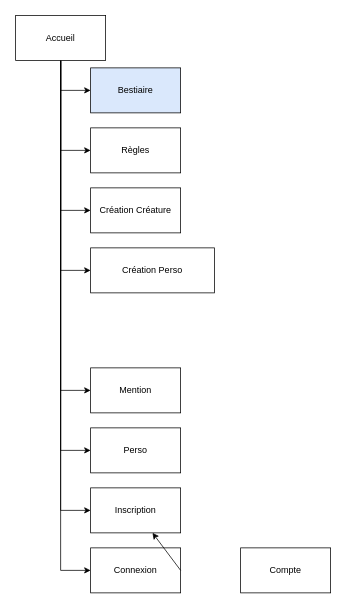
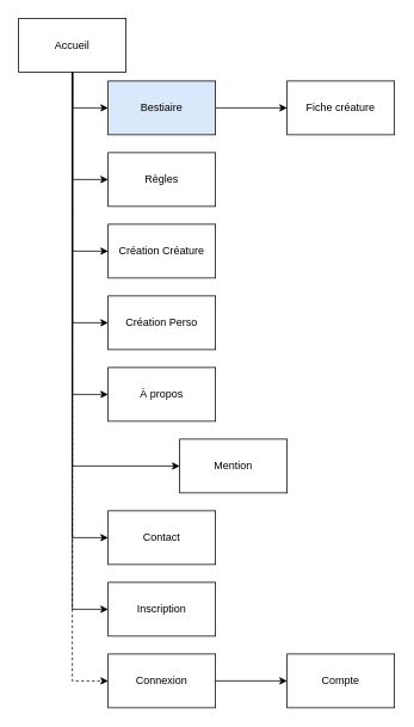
+ <mxCell id="12" value="" style="edgeStyle=orthogonalEdgeStyle;rounded=0;orthogonalLoop=1;jettySize=auto;html=1;" edge="1" parent="1" source="13" target="23"><mxGeometry relative="1" as="geometry" /></mxCell>
+ <mxCell id="23" value="Fiche créature" style="whiteSpace=wrap;html=1;rounded=0;" vertex="1" parent="1"><mxGeometry x="320" y="90" width="120" height="60" as="geometry" /></mxCell>
- <mxCell id="18" value="Création Perso" style="rounded=0;whiteSpace=wrap;html=1;" vertex="1" parent="1"><mxGeometry x="120" y="330" width="165" height="60" as="geometry" /></mxCell>
+ <mxCell id="18" value="Création Perso" style="rounded=0;whiteSpace=wrap;html=1;" vertex="1" parent="1"><mxGeometry x="120" y="330" width="120" height="60" as="geometry" /></mxCell>
+ <mxCell id="6" style="edgeStyle=orthogonalEdgeStyle;rounded=0;orthogonalLoop=1;jettySize=auto;html=1;exitX=0.5;exitY=1;exitDx=0;exitDy=0;entryX=0;entryY=0.5;entryDx=0;entryDy=0;" edge="1" parent="1" source="11" target="19"><mxGeometry relative="1" as="geometry" /></mxCell>
+ <mxCell id="19" value="À propos" style="rounded=0;whiteSpace=wrap;html=1;" vertex="1" parent="1"><mxGeometry x="120" y="410" width="120" height="60" as="geometry" /></mxCell>
- <mxCell id="20" value="Mention" style="rounded=0;whiteSpace=wrap;html=1;" vertex="1" parent="1"><mxGeometry x="120" y="490" width="120" height="60" as="geometry" /></mxCell>
+ <mxCell id="20" value="Mention" style="rounded=0;whiteSpace=wrap;html=1;" vertex="1" parent="1"><mxGeometry x="200" y="490" width="120" height="60" as="geometry" /></mxCell>
- <mxCell id="21" value="Perso" style="rounded=0;whiteSpace=wrap;html=1;" vertex="1" parent="1"><mxGeometry x="120" y="570" width="120" height="60" as="geometry" /></mxCell>
+ <mxCell id="21" value="Contact" style="rounded=0;whiteSpace=wrap;html=1;" vertex="1" parent="1"><mxGeometry x="120" y="570" width="120" height="60" as="geometry" /></mxCell>
- <mxCell id="10" style="edgeStyle=orthogonalEdgeStyle;rounded=0;orthogonalLoop=1;jettySize=auto;html=1;exitX=0.5;exitY=1;exitDx=0;exitDy=0;entryX=0;entryY=0.5;entryDx=0;entryDy=0;" edge="1" parent="1" source="11" target="15"><mxGeometry relative="1" as="geometry" /></mxCell>
+ <mxCell id="10" style="edgeStyle=orthogonalEdgeStyle;rounded=0;orthogonalLoop=1;jettySize=auto;html=1;exitX=0.5;exitY=1;exitDx=0;exitDy=0;entryX=0;entryY=0.5;entryDx=0;entryDy=0;dashed=1;" edge="1" parent="1" source="11" target="15"><mxGeometry relative="1" as="geometry" /></mxCell>
- <mxCell id="24" value="" style="endArrow=classic;html=1;rounded=0;exitX=1;exitY=0.5;exitDx=0;exitDy=0;" edge="1" parent="1" source="15" target="16"><mxGeometry width="50" height="50" relative="1" as="geometry"><mxPoint x="300" y="490" as="sourcePoint" /><mxPoint x="350" y="440" as="targetPoint" /></mxGeometry></mxCell>
+ <mxCell id="24" value="" style="endArrow=classic;html=1;rounded=0;exitX=1;exitY=0.5;exitDx=0;exitDy=0;entryX=0;entryY=0.5;entryDx=0;entryDy=0;" edge="1" parent="1" source="15" target="17"><mxGeometry width="50" height="50" relative="1" as="geometry"><mxPoint x="300" y="490" as="sourcePoint" /><mxPoint x="350" y="440" as="targetPoint" /></mxGeometry></mxCell>
